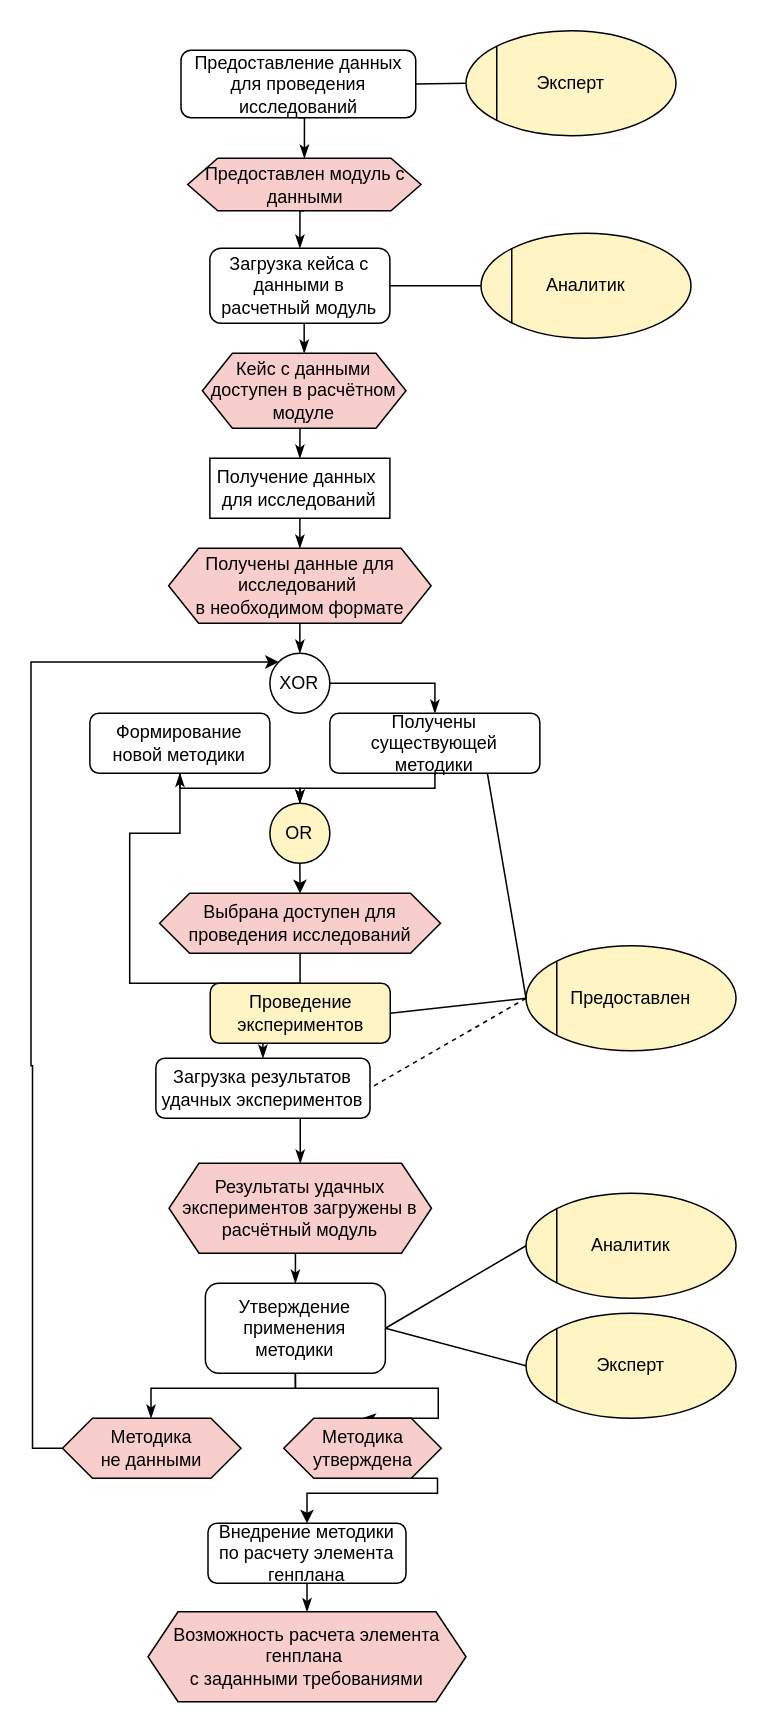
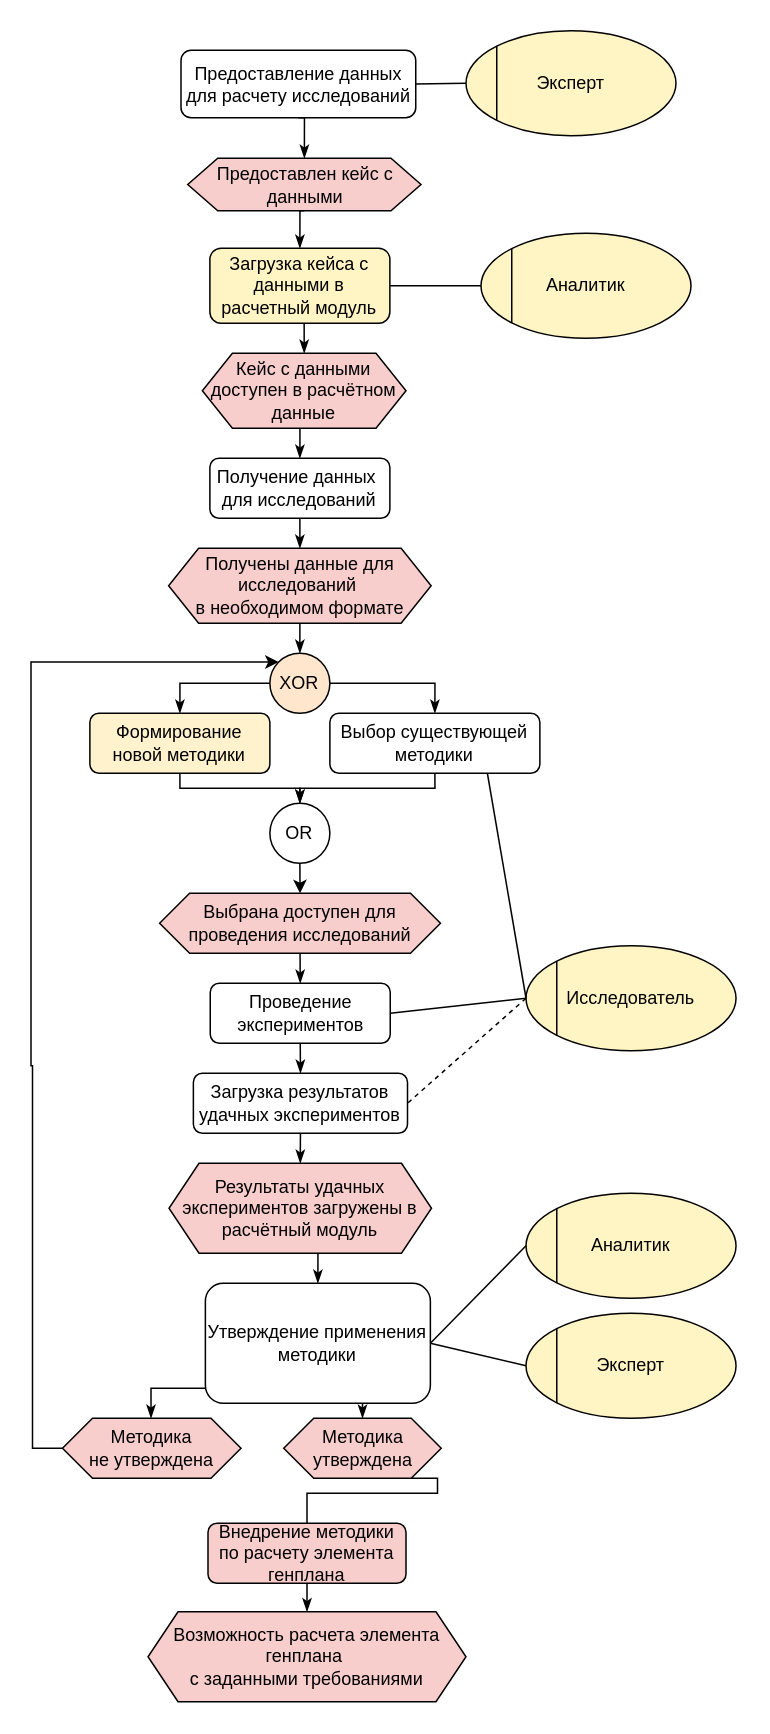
- <mxCell id="13" value="Предоставление данных&lt;br&gt;для проведения исследований" style="rounded=1;whiteSpace=wrap;html=1;" parent="1" vertex="1"><mxGeometry x="120" y="33" width="156.5" height="45" as="geometry" /></mxCell>
+ <mxCell id="13" value="Предоставление данных&lt;br&gt;для расчету исследований" style="rounded=1;whiteSpace=wrap;html=1;" parent="1" vertex="1"><mxGeometry x="120" y="33" width="156.5" height="45" as="geometry" /></mxCell>
- <mxCell id="23" value="Предоставлен модуль с данными" style="shape=hexagon;perimeter=hexagonPerimeter2;whiteSpace=wrap;html=1;fixedSize=1;fillColor=#F8CECC;" parent="1" vertex="1"><mxGeometry x="124.5" y="105" width="155.5" height="35" as="geometry" /></mxCell>
+ <mxCell id="23" value="Предоставлен кейс с данными" style="shape=hexagon;perimeter=hexagonPerimeter2;whiteSpace=wrap;html=1;fixedSize=1;fillColor=#F8CECC;" parent="1" vertex="1"><mxGeometry x="124.5" y="105" width="155.5" height="35" as="geometry" /></mxCell>
- <mxCell id="15" value="Загрузка кейса с данными в расчетный модуль" style="rounded=1;whiteSpace=wrap;html=1;fillColor=#FFFFFF;" parent="1" vertex="1"><mxGeometry x="139.25" y="165" width="120" height="50" as="geometry" /></mxCell>
+ <mxCell id="15" value="Загрузка кейса с данными в расчетный модуль" style="rounded=1;whiteSpace=wrap;html=1;fillColor=#fff4c3;" parent="1" vertex="1"><mxGeometry x="139.25" y="165" width="120" height="50" as="geometry" /></mxCell>
- <mxCell id="25" value="Кейс с данными доступен в расчётном модуле" style="shape=hexagon;perimeter=hexagonPerimeter2;whiteSpace=wrap;html=1;fixedSize=1;fillColor=#F8CECC;" parent="1" vertex="1"><mxGeometry x="134.25" y="235" width="135.75" height="50" as="geometry" /></mxCell>
+ <mxCell id="25" value="Кейс с данными доступен в расчётном данные" style="shape=hexagon;perimeter=hexagonPerimeter2;whiteSpace=wrap;html=1;fixedSize=1;fillColor=#F8CECC;" parent="1" vertex="1"><mxGeometry x="134.25" y="235" width="135.75" height="50" as="geometry" /></mxCell>
- <mxCell id="17" value="Получение данных&amp;nbsp; для исследований" style="whiteSpace=wrap;html=1;fillColor=#FFFFFF;rounded=0;" parent="1" vertex="1"><mxGeometry x="139.25" y="305" width="120" height="40" as="geometry" /></mxCell>
+ <mxCell id="17" value="Получение данных&amp;nbsp; для исследований" style="rounded=1;whiteSpace=wrap;html=1;fillColor=#FFFFFF;" parent="1" vertex="1"><mxGeometry x="139.25" y="305" width="120" height="40" as="geometry" /></mxCell>
+ <mxCell id="30" style="edgeStyle=orthogonalEdgeStyle;rounded=0;orthogonalLoop=1;jettySize=auto;html=1;exitX=0;exitY=0.5;exitDx=0;exitDy=0;entryX=0.5;entryY=0;entryDx=0;entryDy=0;endArrow=classicThin;endFill=1;" parent="1" source="32" target="27" edge="1"><mxGeometry relative="1" as="geometry" /></mxCell>
- <mxCell id="32" value="XOR" style="ellipse;whiteSpace=wrap;html=1;aspect=fixed;fillColor=#FFFFFF;" parent="1" vertex="1"><mxGeometry x="179.25" y="435" width="40" height="40" as="geometry" /></mxCell>
+ <mxCell id="32" value="XOR" style="ellipse;whiteSpace=wrap;html=1;aspect=fixed;fillColor=#ffe6cc;" parent="1" vertex="1"><mxGeometry x="179.25" y="435" width="40" height="40" as="geometry" /></mxCell>
- <mxCell id="27" value="Формирование новой методики" style="rounded=1;whiteSpace=wrap;html=1;fillColor=#FFFFFF;" parent="1" vertex="1"><mxGeometry x="59.25" y="475" width="120" height="40" as="geometry" /></mxCell>
+ <mxCell id="27" value="Формирование новой методики" style="rounded=1;whiteSpace=wrap;html=1;fillColor=#fff2cc;" parent="1" vertex="1"><mxGeometry x="59.25" y="475" width="120" height="40" as="geometry" /></mxCell>
- <mxCell id="21" value="Получены существующей методики" style="rounded=1;whiteSpace=wrap;html=1;fillColor=#FFFFFF;" parent="1" vertex="1"><mxGeometry x="219.25" y="475" width="140" height="40" as="geometry" /></mxCell>
+ <mxCell id="21" value="Выбор существующей методики" style="rounded=1;whiteSpace=wrap;html=1;fillColor=#FFFFFF;" parent="1" vertex="1"><mxGeometry x="219.25" y="475" width="140" height="40" as="geometry" /></mxCell>
- <mxCell id="34" value="OR" style="ellipse;whiteSpace=wrap;html=1;aspect=fixed;fillColor=#fff4c3;" parent="1" vertex="1"><mxGeometry x="179.25" y="535" width="40" height="40" as="geometry" /></mxCell>
+ <mxCell id="34" value="OR" style="ellipse;whiteSpace=wrap;html=1;aspect=fixed;fillColor=#FFFFFF;" parent="1" vertex="1"><mxGeometry x="179.25" y="535" width="40" height="40" as="geometry" /></mxCell>
- <mxCell id="42" style="edgeStyle=orthogonalEdgeStyle;rounded=0;orthogonalLoop=1;jettySize=auto;html=1;exitX=0.5;exitY=1;exitDx=0;exitDy=0;endArrow=classicThin;endFill=1;" parent="1" source="43" target="27" edge="1"><mxGeometry relative="1" as="geometry" /></mxCell>
+ <mxCell id="42" style="edgeStyle=orthogonalEdgeStyle;rounded=0;orthogonalLoop=1;jettySize=auto;html=1;exitX=0.5;exitY=1;exitDx=0;exitDy=0;entryX=0.5;entryY=0;entryDx=0;entryDy=0;endArrow=classicThin;endFill=1;" parent="1" source="43" target="19" edge="1"><mxGeometry relative="1" as="geometry" /></mxCell>
- <mxCell id="10" value="Предоставлен" style="ellipse;whiteSpace=wrap;html=1;fillColor=#FFF4C3;" parent="9" vertex="1"><mxGeometry width="140" height="70" as="geometry" /></mxCell>
+ <mxCell id="10" value="Исследователь" style="ellipse;whiteSpace=wrap;html=1;fillColor=#FFF4C3;" parent="9" vertex="1"><mxGeometry width="140" height="70" as="geometry" /></mxCell>
- <mxCell id="19" value="Проведение экспериментов" style="rounded=1;whiteSpace=wrap;html=1;fillColor=#fff4c3;" parent="1" vertex="1"><mxGeometry x="139.5" y="655" width="120" height="40" as="geometry" /></mxCell>
+ <mxCell id="19" value="Проведение экспериментов" style="rounded=1;whiteSpace=wrap;html=1;fillColor=#FFFFFF;" parent="1" vertex="1"><mxGeometry x="139.5" y="655" width="120" height="40" as="geometry" /></mxCell>
- <mxCell id="47" value="Загрузка результатов удачных экспериментов" style="rounded=1;whiteSpace=wrap;html=1;fillColor=#FFFFFF;" parent="1" vertex="1"><mxGeometry x="103.25" y="705" width="142.75" height="40" as="geometry" /></mxCell>
+ <mxCell id="47" value="Загрузка результатов удачных экспериментов" style="rounded=1;whiteSpace=wrap;html=1;fillColor=#FFFFFF;" parent="1" vertex="1"><mxGeometry x="128.25" y="715" width="142.75" height="40" as="geometry" /></mxCell>
- <mxCell id="37" value="Утверждение применения методики" style="rounded=1;whiteSpace=wrap;html=1;fillColor=#FFFFFF;" parent="1" vertex="1"><mxGeometry x="136.25" y="855" width="120" height="60" as="geometry" /></mxCell>
+ <mxCell id="37" value="Утверждение применения методики" style="rounded=1;whiteSpace=wrap;html=1;fillColor=#FFFFFF;" parent="1" vertex="1"><mxGeometry x="136.25" y="855" width="150" height="80" as="geometry" /></mxCell>
- <mxCell id="41" value="Методика&lt;br&gt;не данными" style="shape=hexagon;perimeter=hexagonPerimeter2;whiteSpace=wrap;html=1;fixedSize=1;fillColor=#F8CECC;" parent="1" vertex="1"><mxGeometry x="41" y="945" width="119" height="40" as="geometry" /></mxCell>
+ <mxCell id="41" value="Методика&lt;br&gt;не утверждена" style="shape=hexagon;perimeter=hexagonPerimeter2;whiteSpace=wrap;html=1;fixedSize=1;fillColor=#F8CECC;" parent="1" vertex="1"><mxGeometry x="41" y="945" width="119" height="40" as="geometry" /></mxCell>
- <mxCell id="38" style="edgeStyle=orthogonalEdgeStyle;rounded=0;orthogonalLoop=1;jettySize=auto;html=1;exitX=0.5;exitY=1;exitDx=0;exitDy=0;entryX=0.5;entryY=0;entryDx=0;entryDy=0;" edge="1" parent="1" source="39" target="55"><mxGeometry relative="1" as="geometry"><Array as="points"><mxPoint x="291" y="995" /><mxPoint x="204" y="995" /></Array></mxGeometry></mxCell>
+ <mxCell id="38" style="edgeStyle=orthogonalEdgeStyle;rounded=0;orthogonalLoop=1;jettySize=auto;html=1;exitX=0.5;exitY=1;exitDx=0;exitDy=0;entryX=0.5;entryY=0;entryDx=0;entryDy=0;endArrow=none;" edge="1" parent="1" source="39" target="55"><mxGeometry relative="1" as="geometry"><Array as="points"><mxPoint x="291" y="995" /><mxPoint x="204" y="995" /></Array></mxGeometry></mxCell>
- <mxCell id="55" value="Внедрение методики по расчету элемента генплана" style="rounded=1;whiteSpace=wrap;html=1;fillColor=#FFFFFF;" parent="1" vertex="1"><mxGeometry x="138" y="1015" width="132" height="40" as="geometry" /></mxCell>
+ <mxCell id="55" value="Внедрение методики по расчету элемента генплана" style="rounded=1;whiteSpace=wrap;html=1;fillColor=#f8cecc;" parent="1" vertex="1"><mxGeometry x="138" y="1015" width="132" height="40" as="geometry" /></mxCell>
